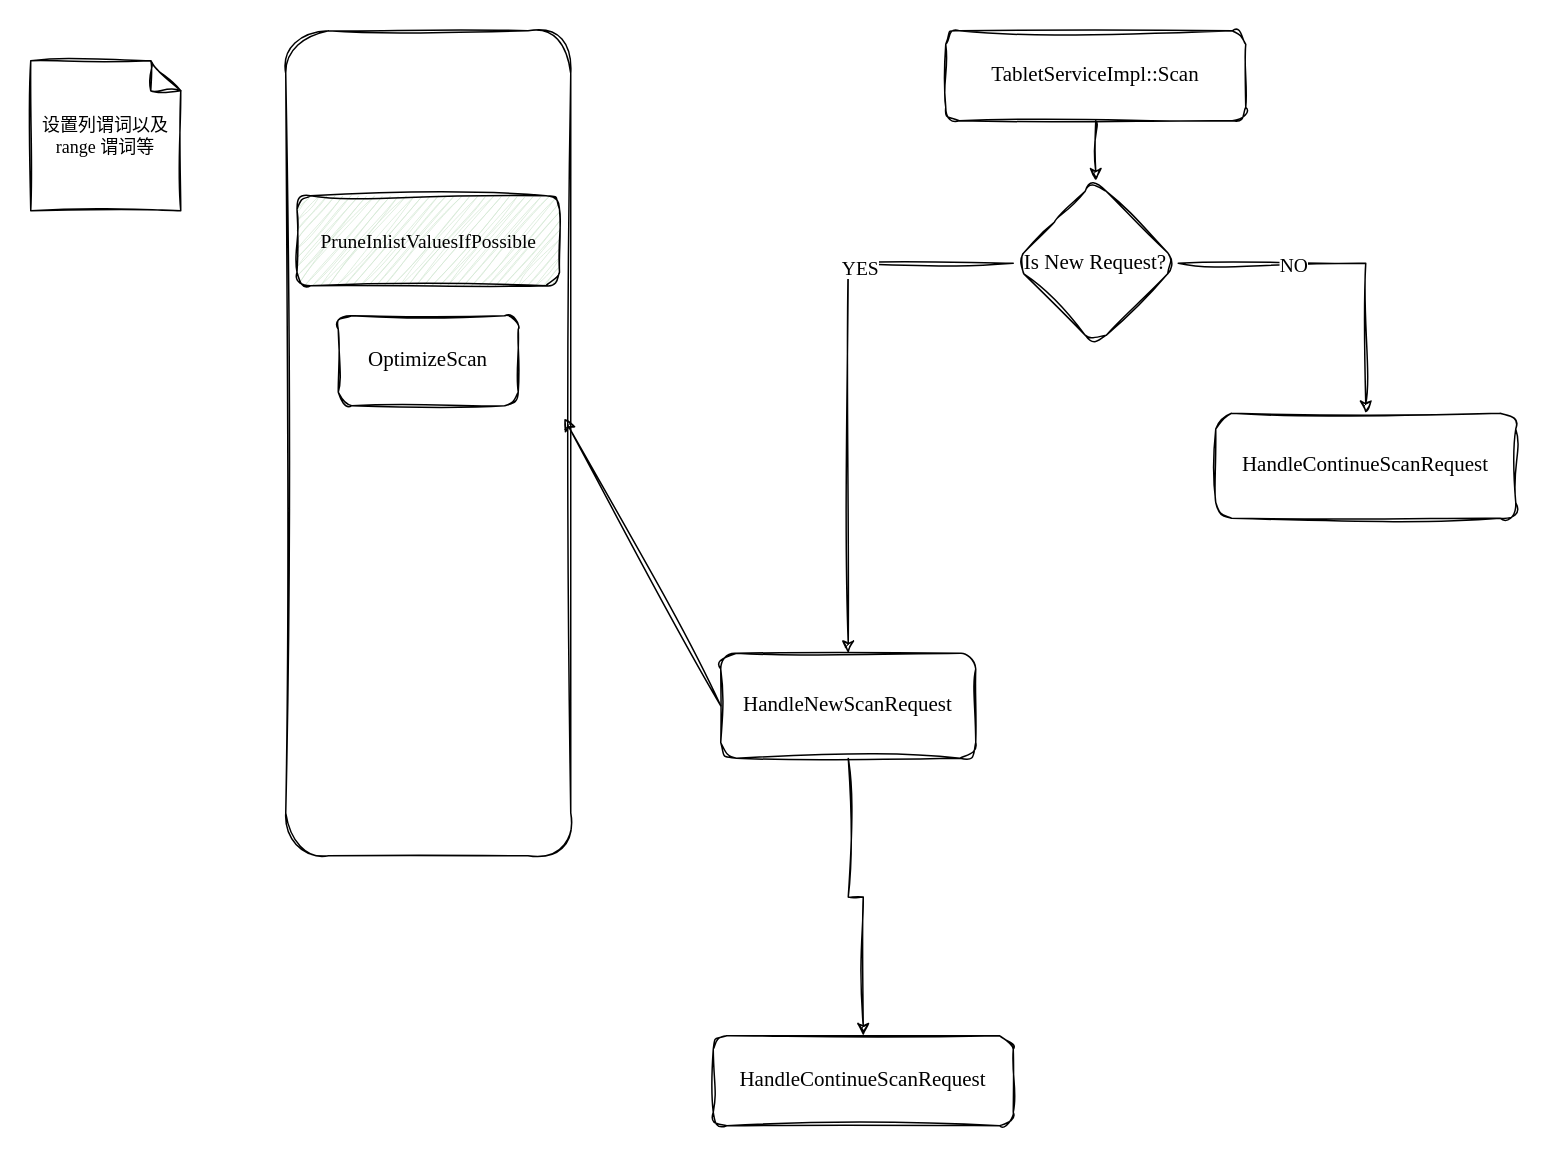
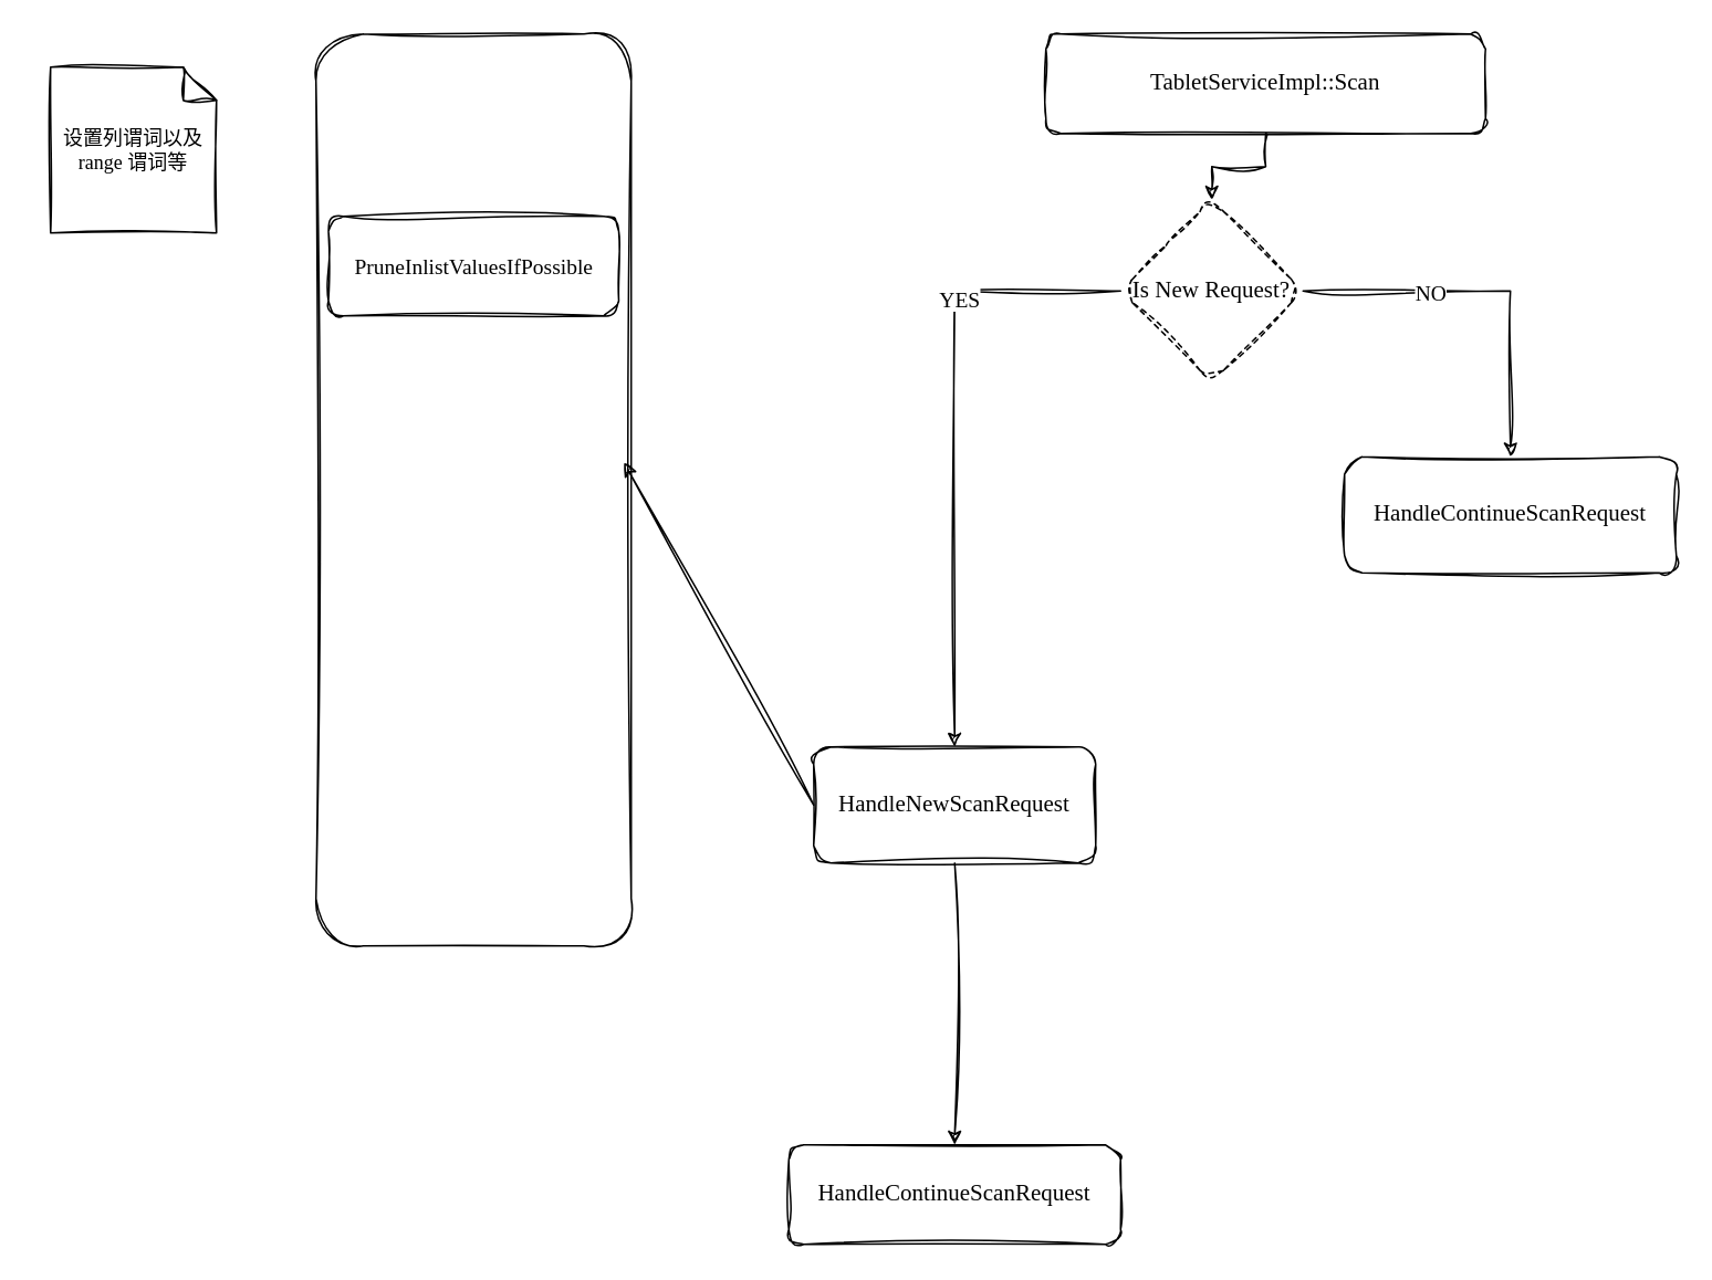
- <mxCell id="3" value="&lt;font style=&quot;font-size: 14px;&quot; face=&quot;Comic Sans MS&quot;&gt;TabletServiceImpl::Scan&lt;/font&gt;" style="rounded=1;whiteSpace=wrap;html=1;sketch=1;hachureGap=4;jiggle=2;curveFitting=1;fontFamily=Architects Daughter;fontSource=https%3A%2F%2Ffonts.googleapis.com%2Fcss%3Ffamily%3DArchitects%2BDaughter;" parent="1" vertex="1"><mxGeometry x="630" y="20" width="200" height="60" as="geometry" /></mxCell>
+ <mxCell id="3" value="&lt;font style=&quot;font-size: 14px;&quot; face=&quot;Comic Sans MS&quot;&gt;TabletServiceImpl::Scan&lt;/font&gt;" style="rounded=1;whiteSpace=wrap;html=1;sketch=1;hachureGap=4;jiggle=2;curveFitting=1;fontFamily=Architects Daughter;fontSource=https%3A%2F%2Ffonts.googleapis.com%2Fcss%3Ffamily%3DArchitects%2BDaughter;" parent="1" vertex="1"><mxGeometry x="630" y="20" width="265" height="60" as="geometry" /></mxCell>
- <mxCell id="13" value="&lt;font face=&quot;Comic Sans MS&quot;&gt;设置列谓词以及range&amp;nbsp;谓词等&lt;/font&gt;" style="shape=note;size=20;whiteSpace=wrap;html=1;sketch=1;hachureGap=4;jiggle=2;curveFitting=1;fontFamily=Architects Daughter;fontSource=https%3A%2F%2Ffonts.googleapis.com%2Fcss%3Ffamily%3DArchitects%2BDaughter;" parent="1" vertex="1"><mxGeometry x="20" y="40" width="100" height="100" as="geometry" /></mxCell>
+ <mxCell id="13" value="&lt;font face=&quot;Comic Sans MS&quot;&gt;设置列谓词以及range&amp;nbsp;谓词等&lt;/font&gt;" style="shape=note;size=20;whiteSpace=wrap;html=1;sketch=1;hachureGap=4;jiggle=2;curveFitting=1;fontFamily=Architects Daughter;fontSource=https%3A%2F%2Ffonts.googleapis.com%2Fcss%3Ffamily%3DArchitects%2BDaughter;" parent="1" vertex="1"><mxGeometry x="30" y="40" width="100" height="100" as="geometry" /></mxCell>
- <mxCell id="15" value="&lt;font style=&quot;font-size: 13px;&quot; face=&quot;Comic Sans MS&quot;&gt;PruneInlistValuesIfPossible&lt;/font&gt;" style="whiteSpace=wrap;html=1;fontFamily=Architects Daughter;rounded=1;sketch=1;hachureGap=4;jiggle=2;curveFitting=1;fontSource=https%3A%2F%2Ffonts.googleapis.com%2Fcss%3Ffamily%3DArchitects%2BDaughter;fillColor=#d5e8d4;" parent="1" vertex="1"><mxGeometry x="197.5" y="130" width="175" height="60" as="geometry" /></mxCell>
+ <mxCell id="15" value="&lt;font style=&quot;font-size: 13px;&quot; face=&quot;Comic Sans MS&quot;&gt;PruneInlistValuesIfPossible&lt;/font&gt;" style="whiteSpace=wrap;html=1;fontFamily=Architects Daughter;rounded=1;sketch=1;hachureGap=4;jiggle=2;curveFitting=1;fontSource=https%3A%2F%2Ffonts.googleapis.com%2Fcss%3Ffamily%3DArchitects%2BDaughter;" parent="1" vertex="1"><mxGeometry x="197.5" y="130" width="175" height="60" as="geometry" /></mxCell>
- <mxCell id="8" value="&lt;font style=&quot;font-size: 14px;&quot; face=&quot;Comic Sans MS&quot;&gt;Is New Request?&lt;/font&gt;" style="rhombus;whiteSpace=wrap;html=1;fontFamily=Architects Daughter;rounded=1;sketch=1;hachureGap=4;jiggle=2;curveFitting=1;fontSource=https%3A%2F%2Ffonts.googleapis.com%2Fcss%3Ffamily%3DArchitects%2BDaughter;" parent="1" vertex="1"><mxGeometry x="675" y="120" width="110" height="110" as="geometry" /></mxCell>
+ <mxCell id="8" value="&lt;font style=&quot;font-size: 14px;&quot; face=&quot;Comic Sans MS&quot;&gt;Is New Request?&lt;/font&gt;" style="rhombus;whiteSpace=wrap;html=1;fontFamily=Architects Daughter;rounded=1;sketch=1;hachureGap=4;jiggle=2;curveFitting=1;fontSource=https%3A%2F%2Ffonts.googleapis.com%2Fcss%3Ffamily%3DArchitects%2BDaughter;dashed=1;" parent="1" vertex="1"><mxGeometry x="675" y="120" width="110" height="110" as="geometry" /></mxCell>
- <mxCell id="16" value="&lt;font face=&quot;Comic Sans MS&quot;&gt;&lt;span style=&quot;font-size: 14px;&quot;&gt;OptimizeScan&lt;/span&gt;&lt;/font&gt;" style="whiteSpace=wrap;html=1;fontFamily=Architects Daughter;rounded=1;sketch=1;hachureGap=4;jiggle=2;curveFitting=1;fontSource=https%3A%2F%2Ffonts.googleapis.com%2Fcss%3Ffamily%3DArchitects%2BDaughter;" parent="1" vertex="1"><mxGeometry x="225" y="210" width="120" height="60" as="geometry" /></mxCell>
- <mxCell id="10" value="&lt;font style=&quot;font-size: 14px;&quot; face=&quot;Comic Sans MS&quot;&gt;HandleNewScanRequest&lt;/font&gt;" style="whiteSpace=wrap;html=1;fontFamily=Architects Daughter;rounded=1;sketch=1;hachureGap=4;jiggle=2;curveFitting=1;fontSource=https%3A%2F%2Ffonts.googleapis.com%2Fcss%3Ffamily%3DArchitects%2BDaughter;" parent="1" vertex="1"><mxGeometry x="480" y="435" width="170" height="70" as="geometry" /></mxCell>
+ <mxCell id="10" value="&lt;font style=&quot;font-size: 14px;&quot; face=&quot;Comic Sans MS&quot;&gt;HandleNewScanRequest&lt;/font&gt;" style="whiteSpace=wrap;html=1;fontFamily=Architects Daughter;rounded=1;sketch=1;hachureGap=4;jiggle=2;curveFitting=1;fontSource=https%3A%2F%2Ffonts.googleapis.com%2Fcss%3Ffamily%3DArchitects%2BDaughter;" parent="1" vertex="1"><mxGeometry x="490" y="450" width="170" height="70" as="geometry" /></mxCell>
